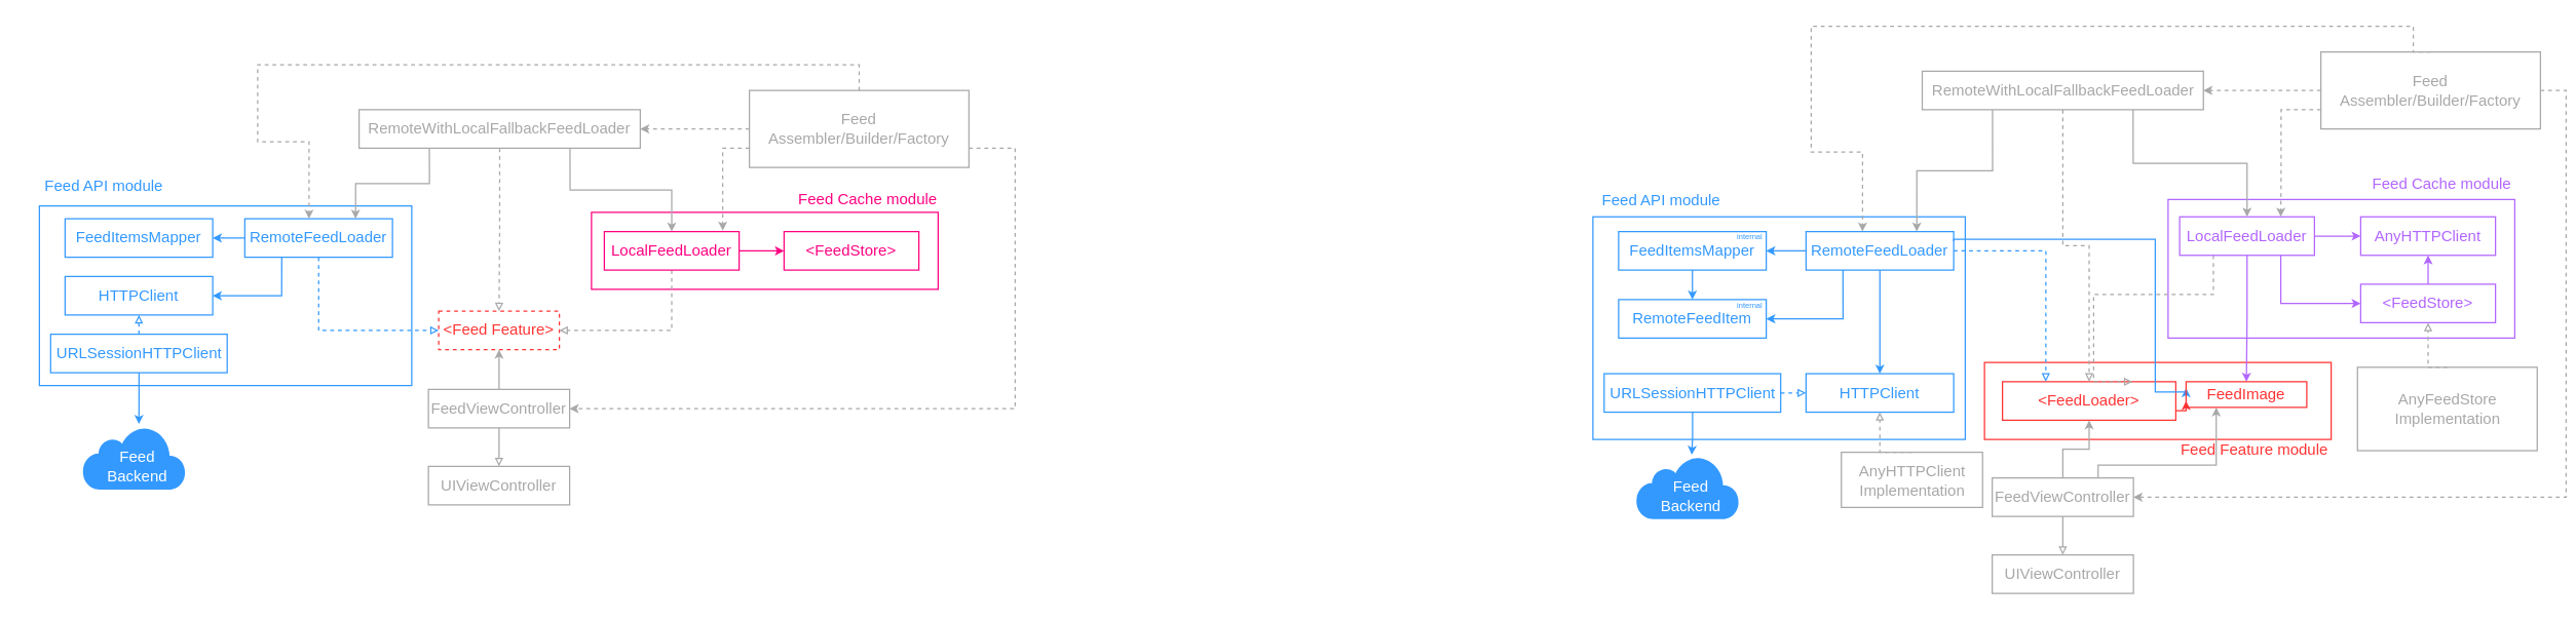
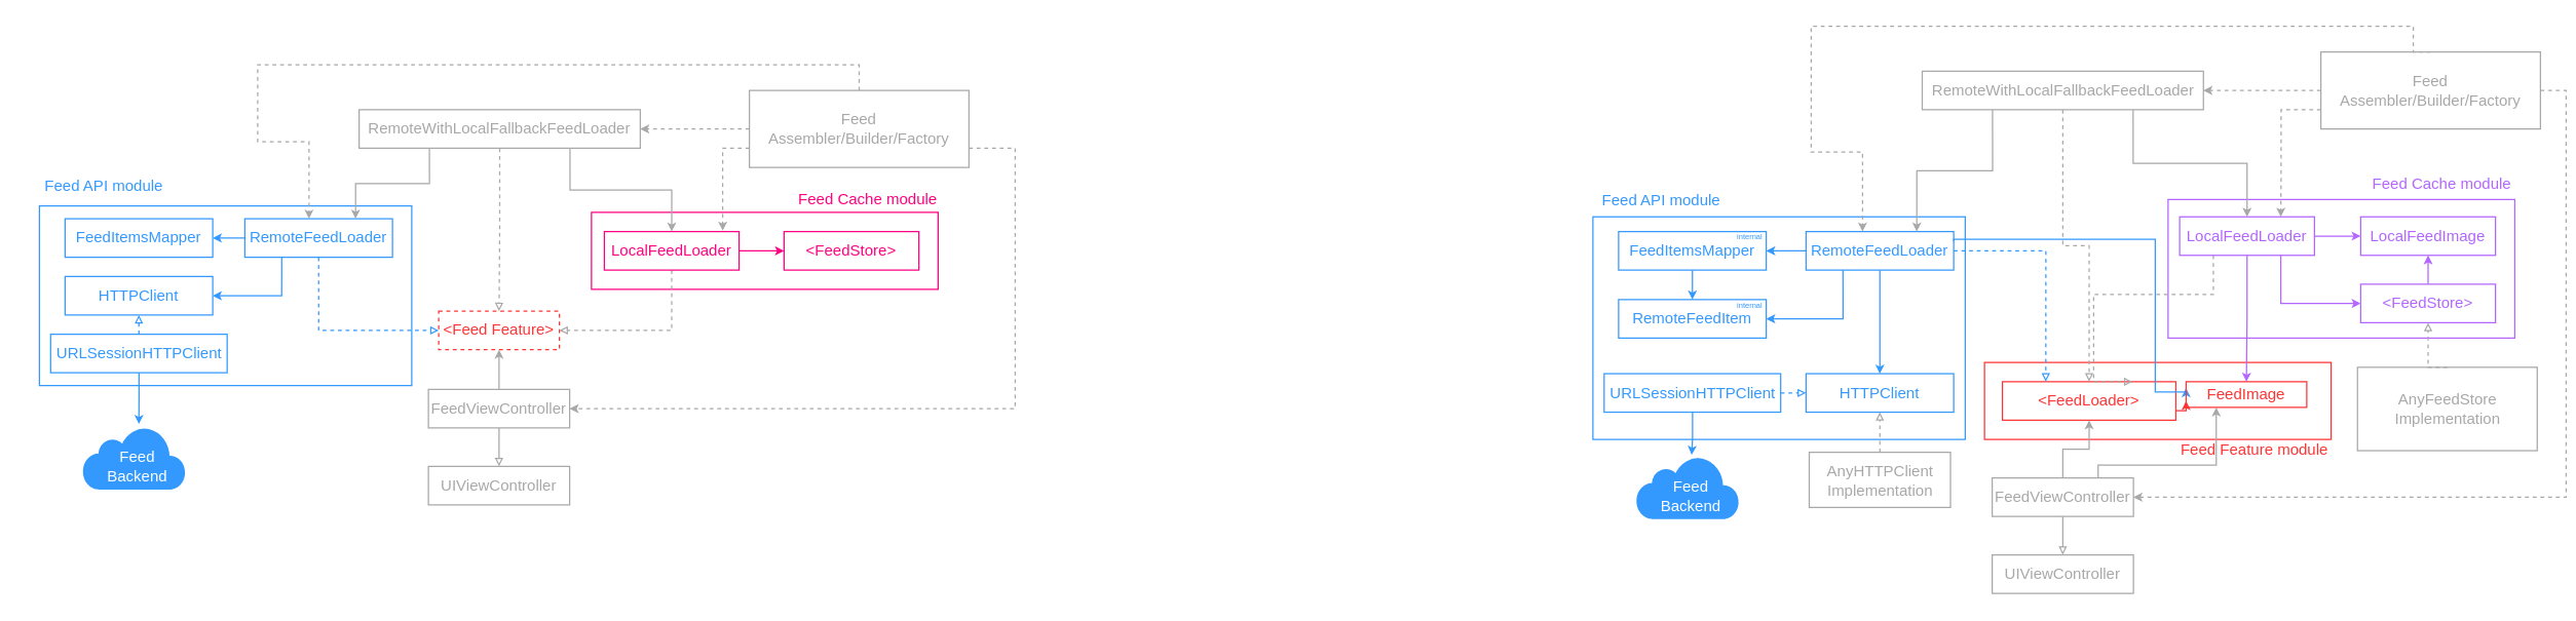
- <mxCell id="84" value="AnyHTTPClient" style="rounded=0;whiteSpace=wrap;html=1;fillColor=#f5f5f5;strokeColor=#B266FF;fontColor=#B266FF;fillOpacity=0;movable=1;resizable=1;rotatable=1;deletable=1;editable=1;locked=0;connectable=1;" vertex="1" parent="1"><mxGeometry x="1838" y="168.5" width="105" height="30" as="geometry" /></mxCell>
+ <mxCell id="84" value="LocalFeedImage" style="rounded=0;whiteSpace=wrap;html=1;fillColor=#f5f5f5;strokeColor=#B266FF;fontColor=#B266FF;fillOpacity=0;movable=1;resizable=1;rotatable=1;deletable=1;editable=1;locked=0;connectable=1;" vertex="1" parent="1"><mxGeometry x="1838" y="168.5" width="105" height="30" as="geometry" /></mxCell>
- <mxCell id="76" value="AnyHTTPClient&lt;br&gt;Implementation" style="rounded=0;whiteSpace=wrap;html=1;fillColor=#f5f5f5;strokeColor=#A8A8A8;fontColor=#A8A8A8;fillOpacity=0;" parent="1" vertex="1"><mxGeometry x="1433.5" y="352" width="110" height="43" as="geometry" /></mxCell>
+ <mxCell id="76" value="AnyHTTPClient&lt;br&gt;Implementation" style="rounded=0;whiteSpace=wrap;html=1;fillColor=#f5f5f5;strokeColor=#A8A8A8;fontColor=#A8A8A8;fillOpacity=0;" parent="1" vertex="1"><mxGeometry x="1408.5" y="352" width="110" height="43" as="geometry" /></mxCell>
